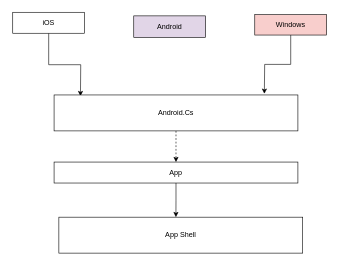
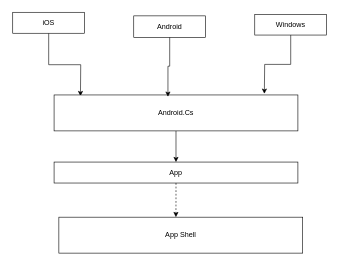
- <mxCell id="6" value="Windows" style="rounded=0;whiteSpace=wrap;html=1;fillColor=#f8cecc;" vertex="1" parent="1"><mxGeometry x="424" y="24" width="120" height="34" as="geometry" /></mxCell>
+ <mxCell id="6" value="Windows" style="rounded=0;whiteSpace=wrap;html=1;" vertex="1" parent="1"><mxGeometry x="424" y="24" width="120" height="34" as="geometry" /></mxCell>
- <mxCell id="4" value="Android" style="rounded=0;whiteSpace=wrap;html=1;fillColor=#e1d5e7;" vertex="1" parent="1"><mxGeometry x="222" y="26" width="120" height="36" as="geometry" /></mxCell>
+ <mxCell id="4" value="Android" style="rounded=0;whiteSpace=wrap;html=1;" vertex="1" parent="1"><mxGeometry x="222" y="26" width="120" height="36" as="geometry" /></mxCell>
+ <mxCell id="9" style="edgeStyle=orthogonalEdgeStyle;rounded=0;orthogonalLoop=1;jettySize=auto;html=1;entryX=0.467;entryY=0.05;entryDx=0;entryDy=0;entryPerimeter=0;" edge="1" parent="1" source="4" target="8"><mxGeometry relative="1" as="geometry" /></mxCell>
- <mxCell id="7" style="edgeStyle=orthogonalEdgeStyle;rounded=0;orthogonalLoop=1;jettySize=auto;html=1;entryX=0.5;entryY=0;entryDx=0;entryDy=0;dashed=1;" edge="1" parent="1" source="8" target="10"><mxGeometry relative="1" as="geometry" /></mxCell>
+ <mxCell id="7" style="edgeStyle=orthogonalEdgeStyle;rounded=0;orthogonalLoop=1;jettySize=auto;html=1;entryX=0.5;entryY=0;entryDx=0;entryDy=0;" edge="1" parent="1" source="8" target="10"><mxGeometry relative="1" as="geometry" /></mxCell>
- <mxCell id="12" style="edgeStyle=orthogonalEdgeStyle;rounded=0;orthogonalLoop=1;jettySize=auto;html=1;entryX=0.48;entryY=0;entryDx=0;entryDy=0;entryPerimeter=0;" edge="1" parent="1" source="10" target="11"><mxGeometry relative="1" as="geometry" /></mxCell>
+ <mxCell id="12" style="edgeStyle=orthogonalEdgeStyle;rounded=0;orthogonalLoop=1;jettySize=auto;html=1;entryX=0.48;entryY=0;entryDx=0;entryDy=0;entryPerimeter=0;dashed=1;" edge="1" parent="1" source="10" target="11"><mxGeometry relative="1" as="geometry" /></mxCell>
